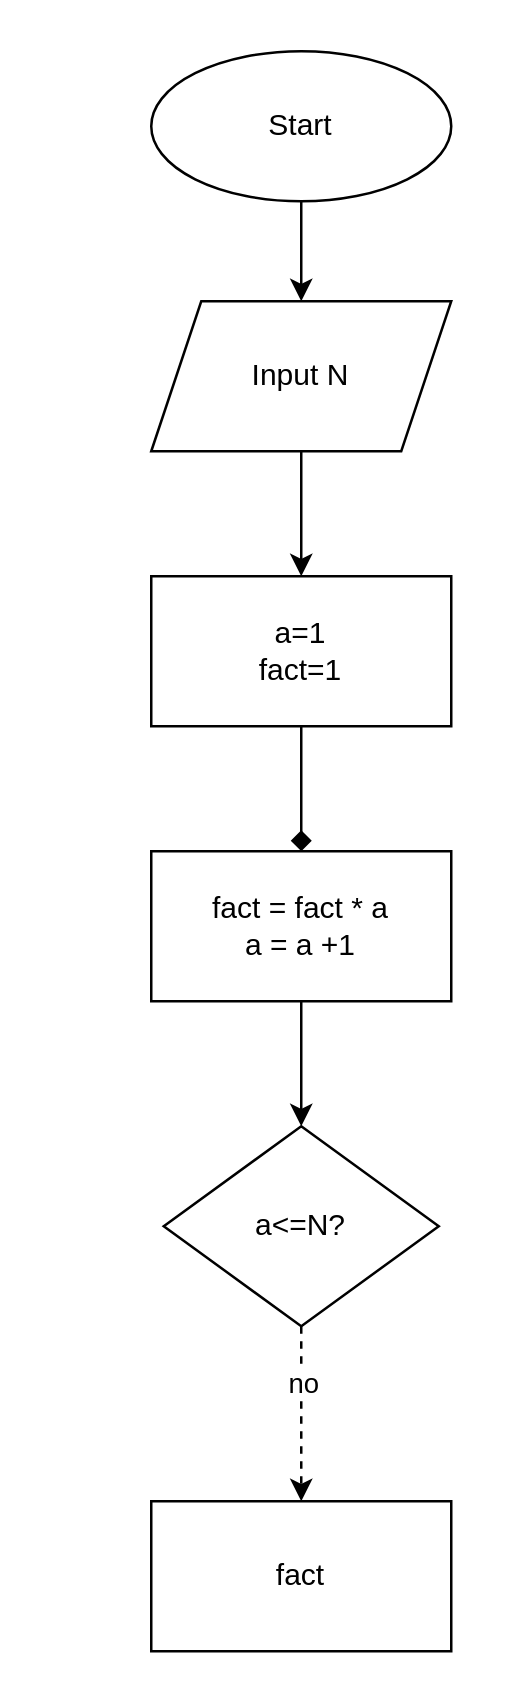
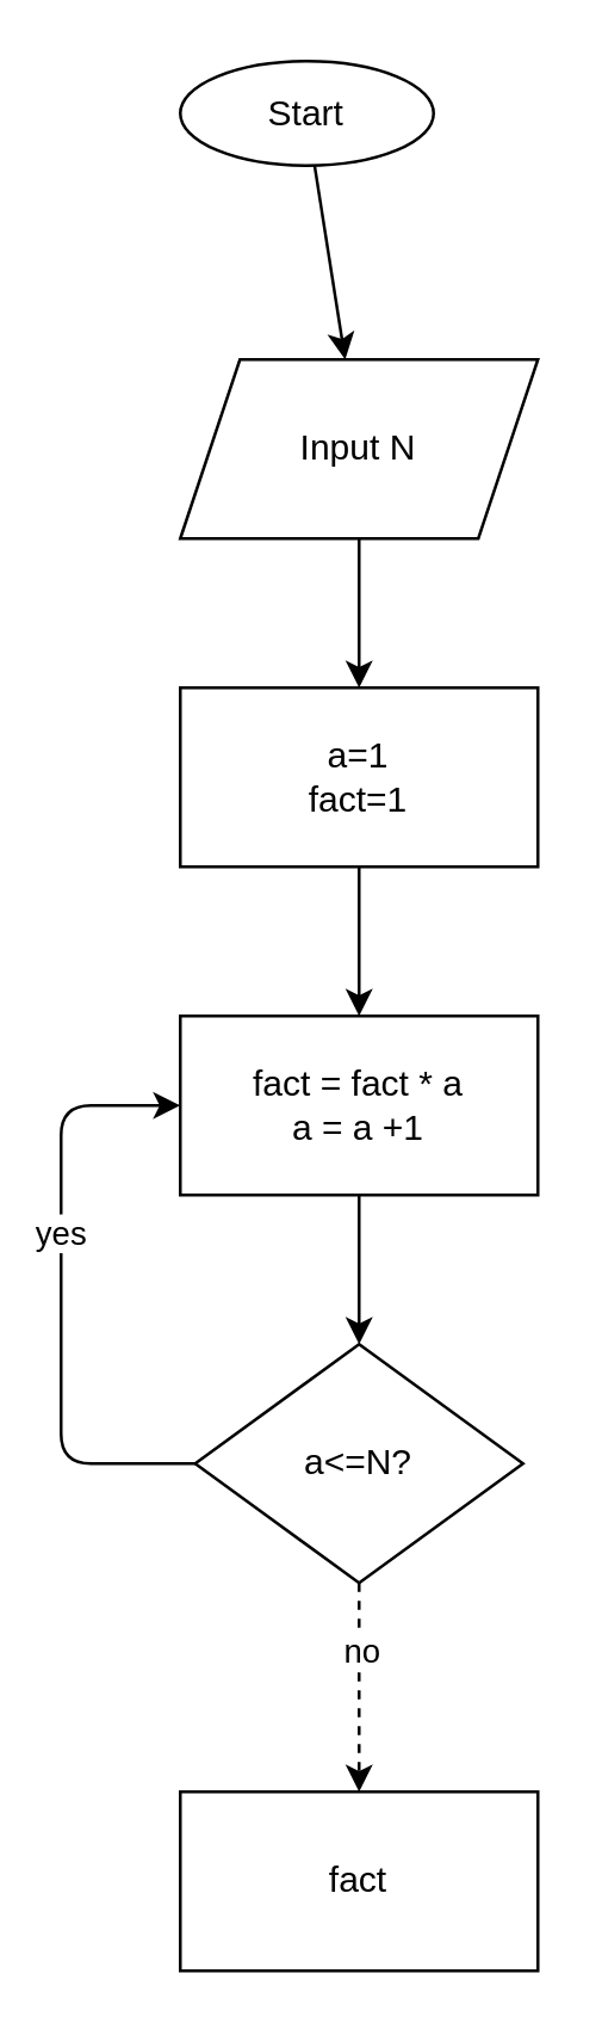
- <mxCell id="3" value="Start" style="ellipse;whiteSpace=wrap;html=1;" parent="1" vertex="1"><mxGeometry x="60" y="20" width="120" height="60" as="geometry" /></mxCell>
+ <mxCell id="3" value="Start" style="ellipse;whiteSpace=wrap;html=1;" parent="1" vertex="1"><mxGeometry x="60" y="20" width="85" height="35" as="geometry" /></mxCell>
- <mxCell id="6" value="" style="edgeStyle=none;html=1;endArrow=diamond;" edge="1" parent="1" source="7" target="15"><mxGeometry relative="1" as="geometry" /></mxCell>
+ <mxCell id="6" value="" style="edgeStyle=none;html=1;" edge="1" parent="1" source="7" target="15"><mxGeometry relative="1" as="geometry" /></mxCell>
+ <mxCell id="10" style="edgeStyle=none;html=1;exitX=0;exitY=0.5;exitDx=0;exitDy=0;entryX=0;entryY=0.5;entryDx=0;entryDy=0;" edge="1" parent="1" source="12" target="15"><mxGeometry relative="1" as="geometry"><mxPoint x="20" y="270" as="targetPoint" /><Array as="points"><mxPoint x="20" y="490" /><mxPoint x="20" y="370" /></Array></mxGeometry></mxCell>
+ <mxCell id="11" value="yes" style="edgeLabel;html=1;align=center;verticalAlign=middle;resizable=0;points=[];" vertex="1" connectable="0" parent="10"><mxGeometry x="0.2" y="1" relative="1" as="geometry"><mxPoint as="offset" /></mxGeometry></mxCell>
